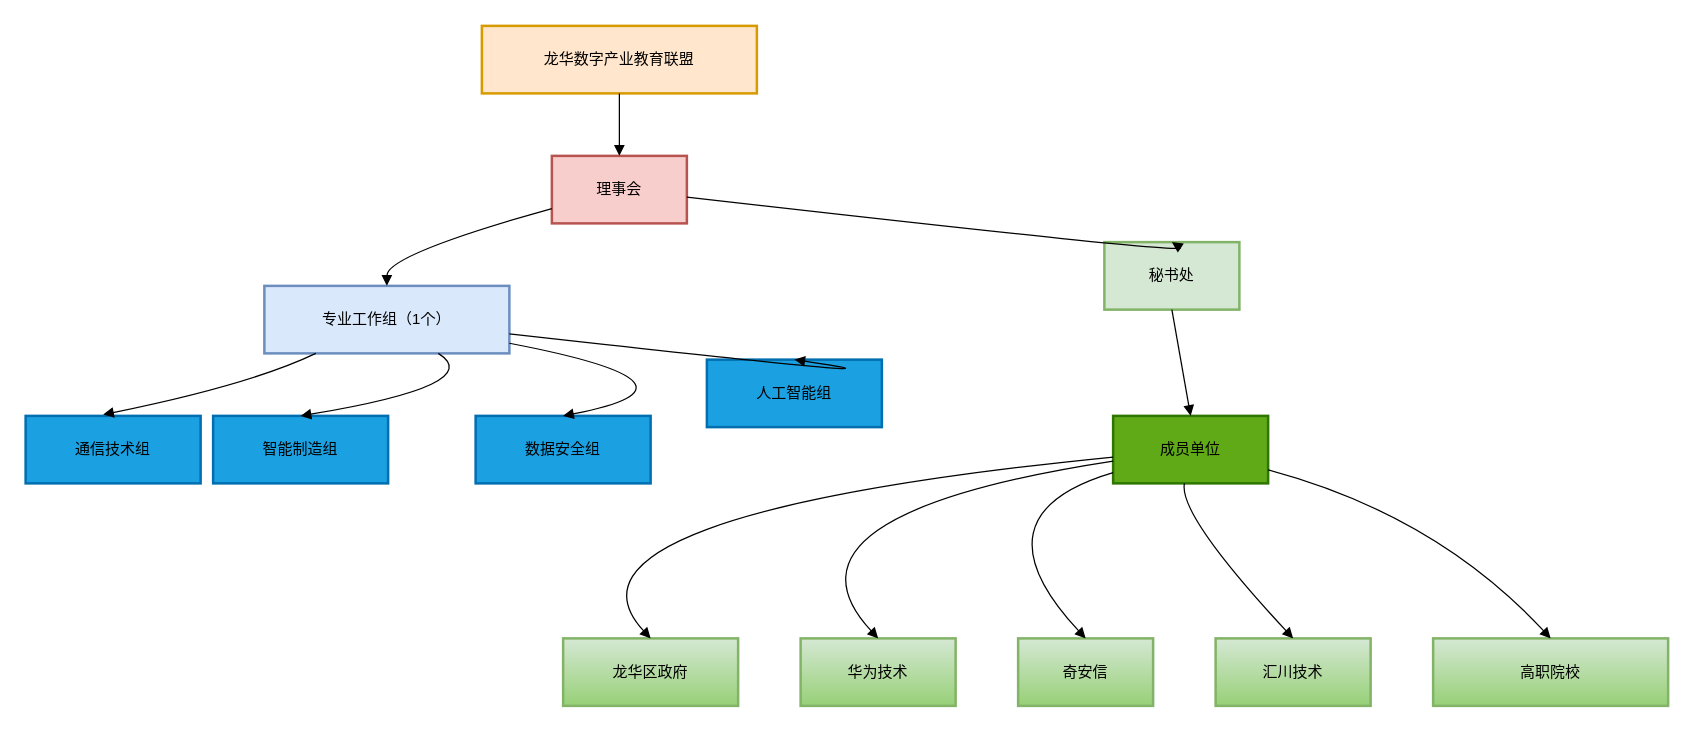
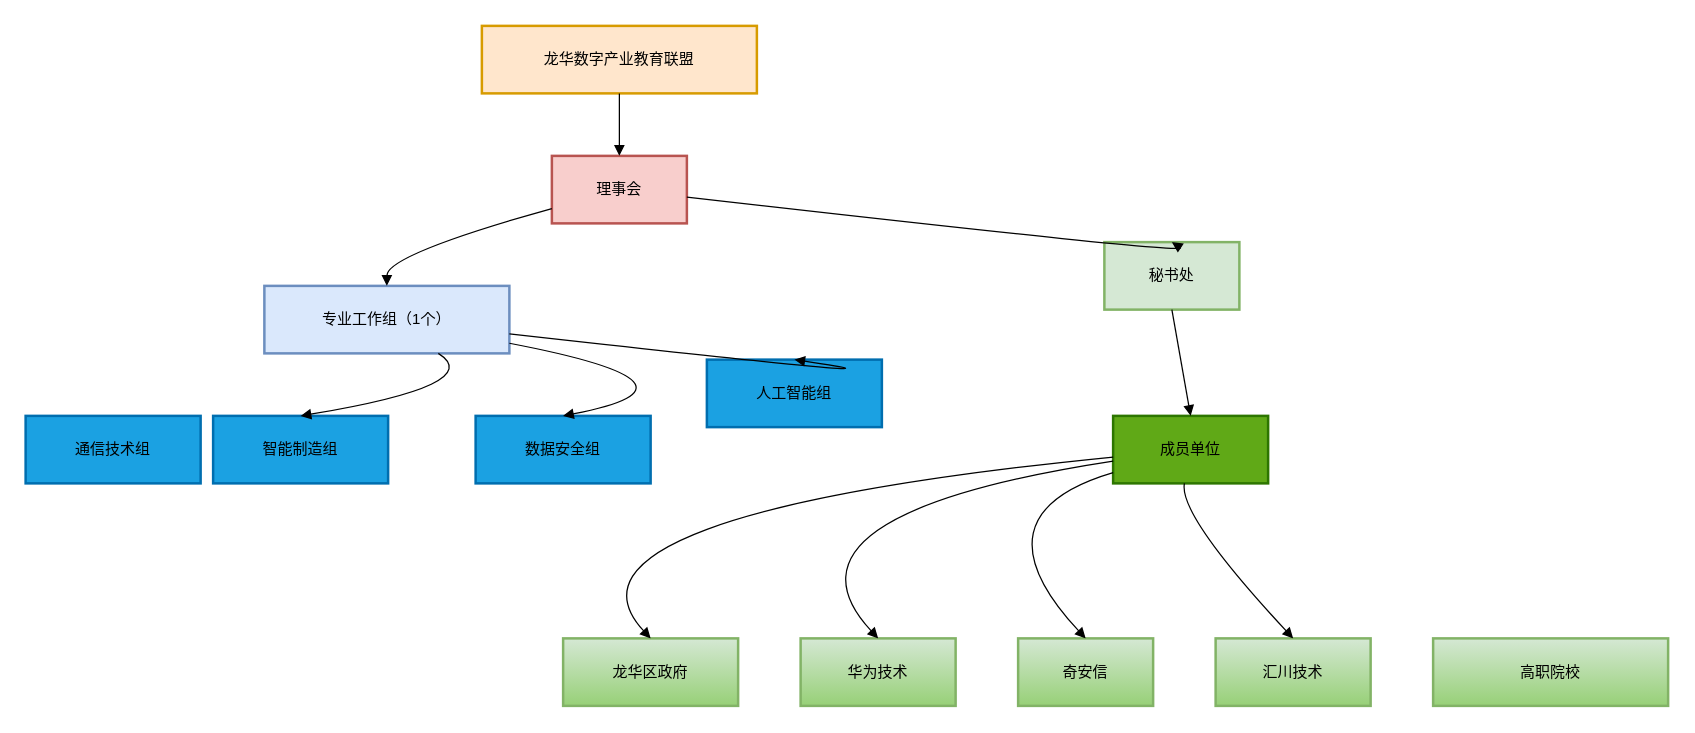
- <mxCell id="19" value="" style="curved=1;startArrow=none;endArrow=block;exitX=0.21;exitY=1;entryX=0.443;entryY=-0.019;rounded=0;entryDx=0;entryDy=0;entryPerimeter=0;fontColor=#000000;labelBackgroundColor=none;" edge="1" parent="1" source="5" target="6"><mxGeometry relative="1" as="geometry"><Array as="points"><mxPoint x="200" y="307" /></Array><mxPoint x="200" y="332" as="targetPoint" /></mxGeometry></mxCell>
- <mxCell id="28" value="" style="curved=1;startArrow=none;endArrow=block;exitX=1;exitY=0.8;entryX=0.5;entryY=0;rounded=0;fontColor=#000000;labelBackgroundColor=none;" edge="1" parent="1" source="10" target="15"><mxGeometry relative="1" as="geometry"><Array as="points"><mxPoint x="1148" y="411" /></Array></mxGeometry></mxCell>
